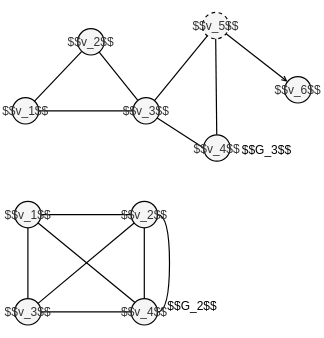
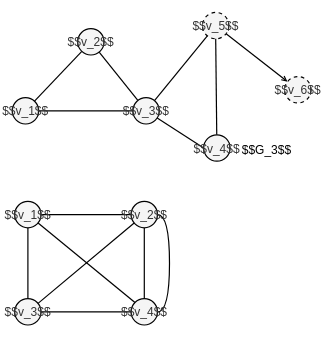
- <mxCell id="14" value="$$v_6$$" style="ellipse;whiteSpace=wrap;html=1;aspect=fixed;fontSize=20;fillColor=#f5f5f5;fontColor=#333333;strokeColor=#000000;strokeWidth=2;" vertex="1" parent="1"><mxGeometry x="474" y="127" width="44" height="44" as="geometry" /></mxCell>
+ <mxCell id="14" value="$$v_6$$" style="ellipse;whiteSpace=wrap;html=1;aspect=fixed;fontSize=20;fillColor=#f5f5f5;fontColor=#333333;strokeColor=#000000;strokeWidth=2;dashed=1;" vertex="1" parent="1"><mxGeometry x="474" y="127" width="44" height="44" as="geometry" /></mxCell>
- <mxCell id="27" value="$$G_2$$" style="text;html=1;strokeColor=none;fillColor=none;align=center;verticalAlign=middle;whiteSpace=wrap;rounded=0;fontSize=20;" vertex="1" parent="1"><mxGeometry x="290" y="494" width="60" height="30" as="geometry" /></mxCell>
